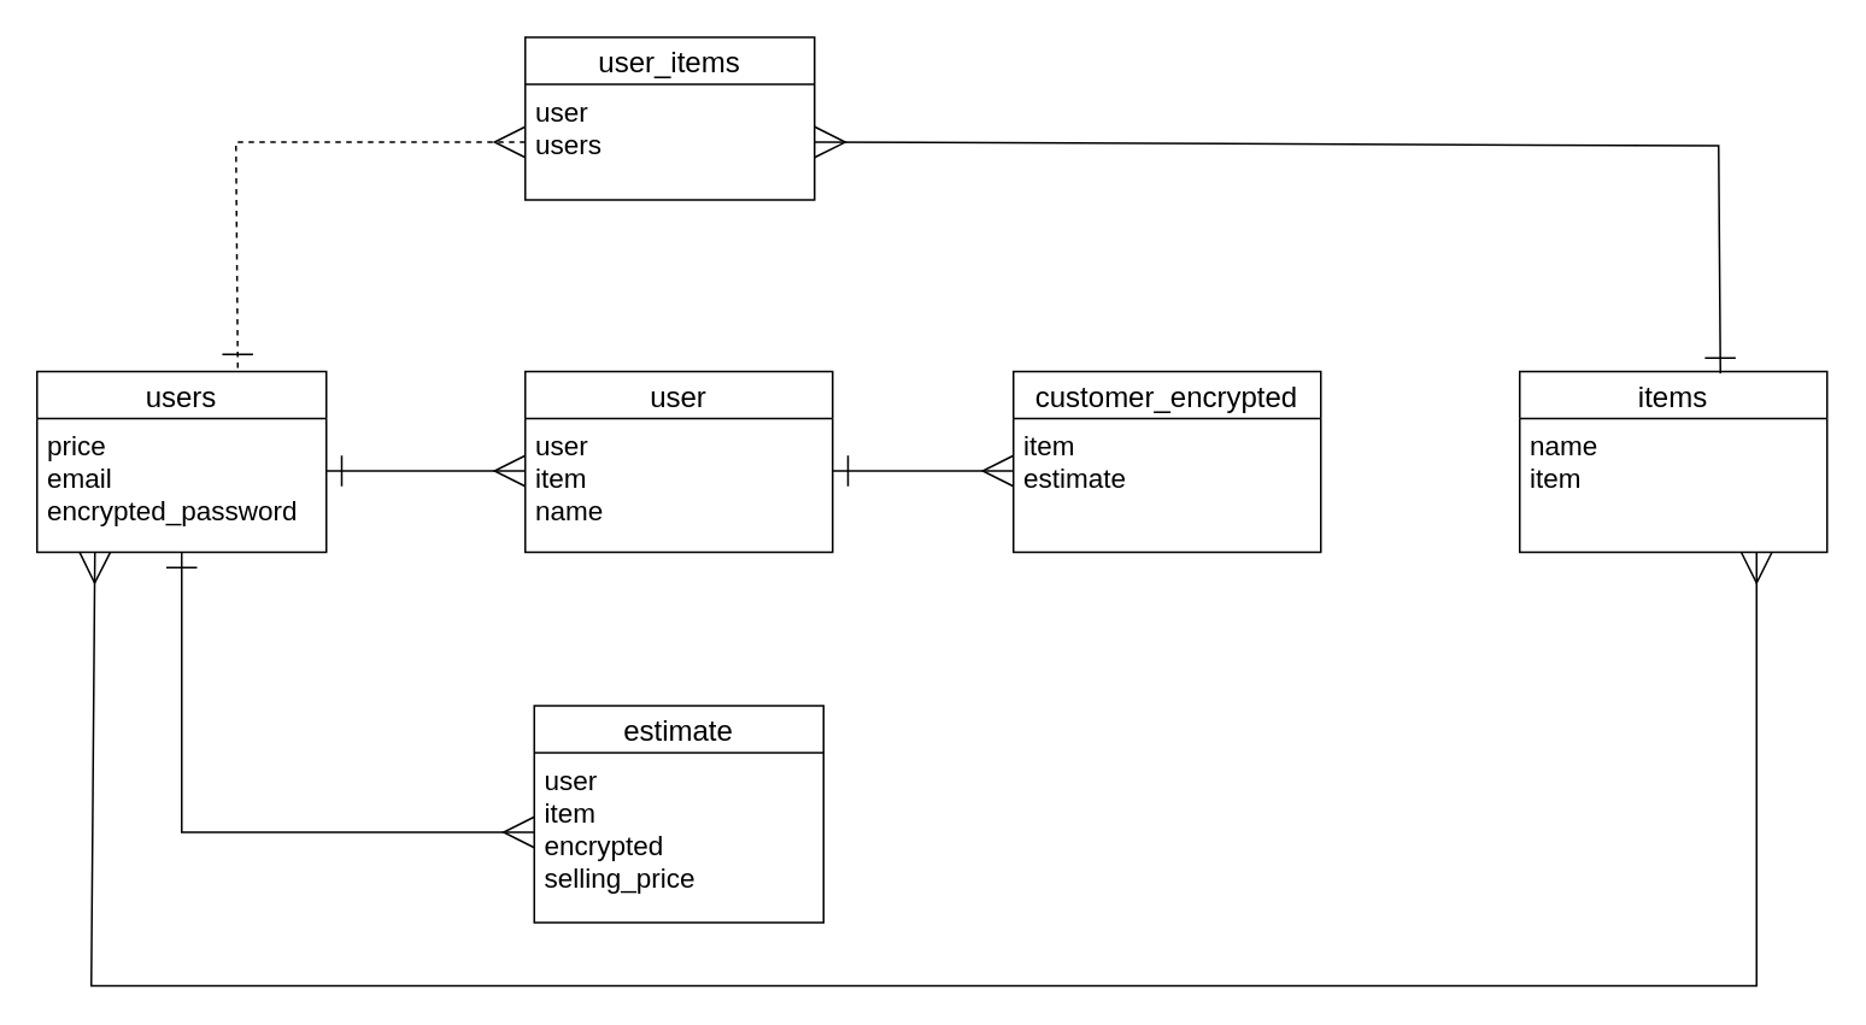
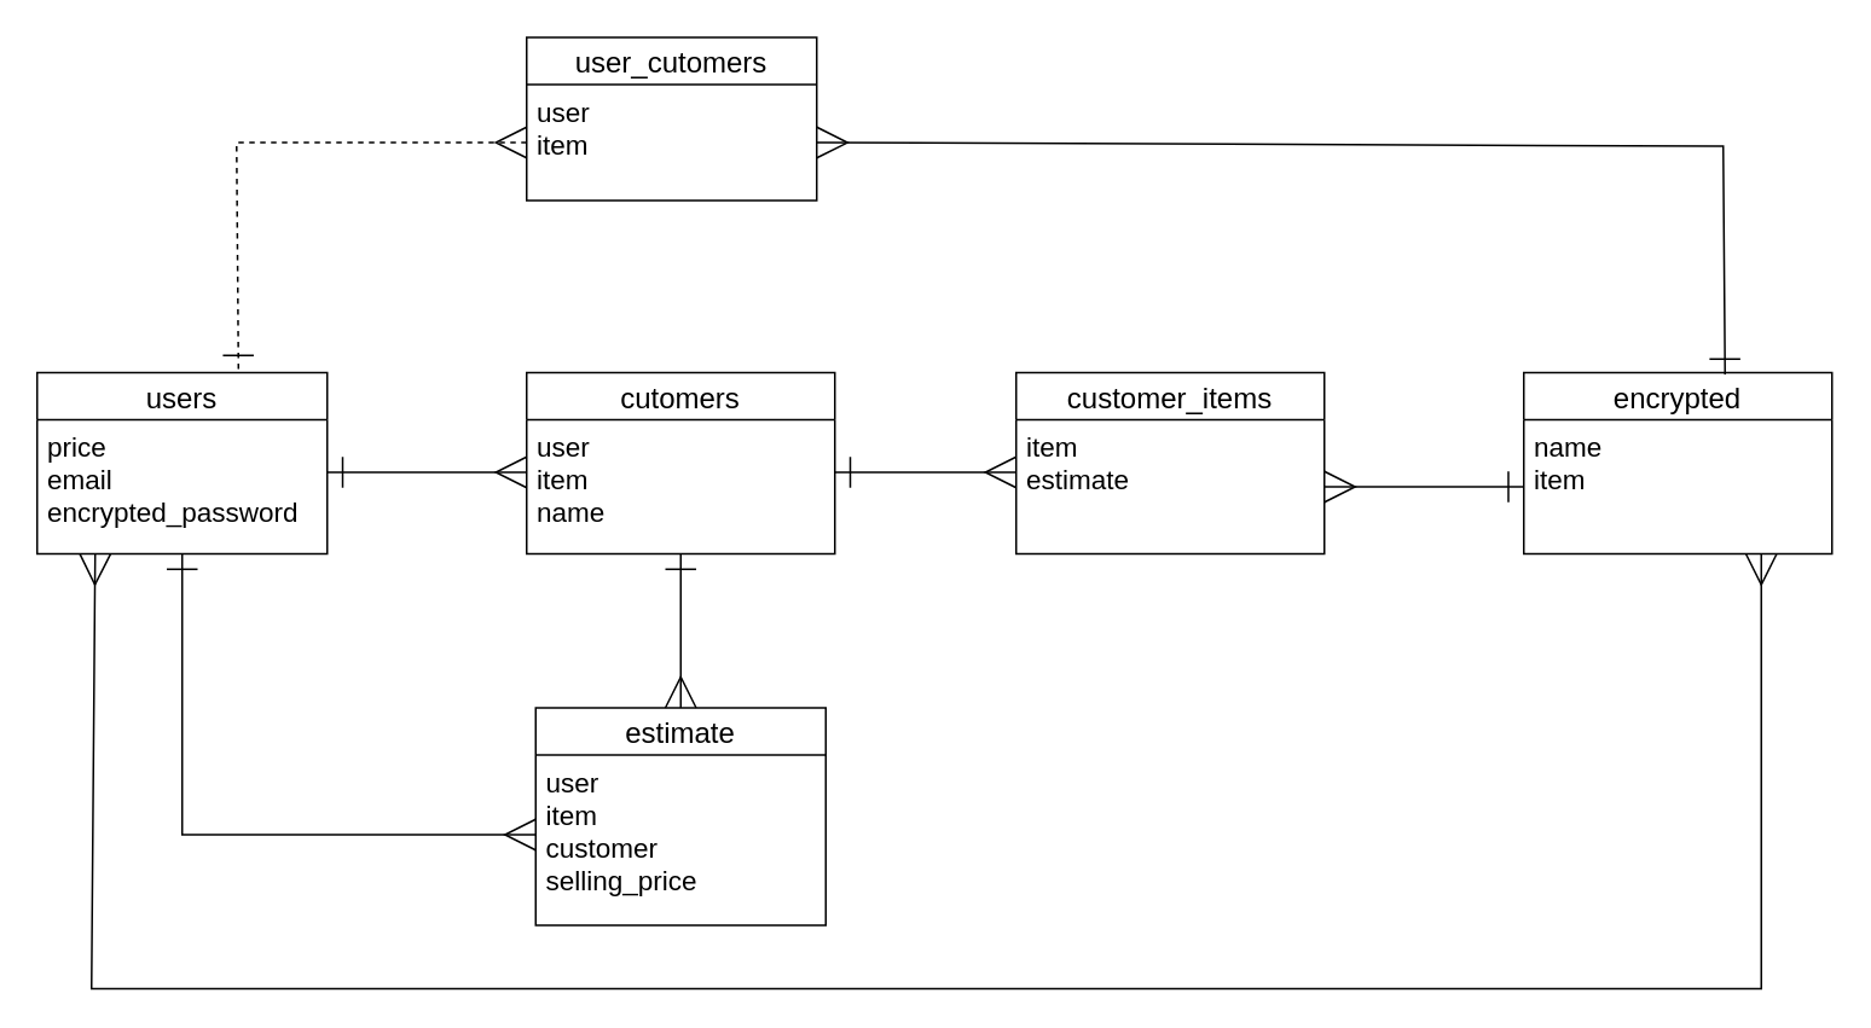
- <mxCell id="8" value="user_items" style="swimlane;fontStyle=0;childLayout=stackLayout;horizontal=1;startSize=26;horizontalStack=0;resizeParent=1;resizeParentMax=0;resizeLast=0;collapsible=1;marginBottom=0;align=center;fontSize=16;" vertex="1" parent="1"><mxGeometry x="290" y="20" width="160" height="90" as="geometry" /></mxCell>
+ <mxCell id="8" value="user_cutomers" style="swimlane;fontStyle=0;childLayout=stackLayout;horizontal=1;startSize=26;horizontalStack=0;resizeParent=1;resizeParentMax=0;resizeLast=0;collapsible=1;marginBottom=0;align=center;fontSize=16;" vertex="1" parent="1"><mxGeometry x="290" y="20" width="160" height="90" as="geometry" /></mxCell>
- <mxCell id="9" value="user&#10;users" style="text;strokeColor=none;fillColor=none;spacingLeft=4;spacingRight=4;overflow=hidden;rotatable=0;points=[[0,0.5],[1,0.5]];portConstraint=eastwest;fontSize=15;" vertex="1" parent="8"><mxGeometry y="26" width="160" height="64" as="geometry" /></mxCell>
+ <mxCell id="9" value="user&#10;item" style="text;strokeColor=none;fillColor=none;spacingLeft=4;spacingRight=4;overflow=hidden;rotatable=0;points=[[0,0.5],[1,0.5]];portConstraint=eastwest;fontSize=15;" vertex="1" parent="8"><mxGeometry y="26" width="160" height="64" as="geometry" /></mxCell>
- <mxCell id="11" value="user" style="swimlane;fontStyle=0;childLayout=stackLayout;horizontal=1;startSize=26;horizontalStack=0;resizeParent=1;resizeParentMax=0;resizeLast=0;collapsible=1;marginBottom=0;align=center;fontSize=16;" vertex="1" parent="1"><mxGeometry x="290" y="205" width="170" height="100" as="geometry" /></mxCell>
+ <mxCell id="11" value="cutomers" style="swimlane;fontStyle=0;childLayout=stackLayout;horizontal=1;startSize=26;horizontalStack=0;resizeParent=1;resizeParentMax=0;resizeLast=0;collapsible=1;marginBottom=0;align=center;fontSize=16;" vertex="1" parent="1"><mxGeometry x="290" y="205" width="170" height="100" as="geometry" /></mxCell>
- <mxCell id="4" value="customer_encrypted" style="swimlane;fontStyle=0;childLayout=stackLayout;horizontal=1;startSize=26;horizontalStack=0;resizeParent=1;resizeParentMax=0;resizeLast=0;collapsible=1;marginBottom=0;align=center;fontSize=16;" vertex="1" parent="1"><mxGeometry x="560" y="205" width="170" height="100" as="geometry" /></mxCell>
+ <mxCell id="4" value="customer_items" style="swimlane;fontStyle=0;childLayout=stackLayout;horizontal=1;startSize=26;horizontalStack=0;resizeParent=1;resizeParentMax=0;resizeLast=0;collapsible=1;marginBottom=0;align=center;fontSize=16;" vertex="1" parent="1"><mxGeometry x="560" y="205" width="170" height="100" as="geometry" /></mxCell>
- <mxCell id="13" value="items" style="swimlane;fontStyle=0;childLayout=stackLayout;horizontal=1;startSize=26;horizontalStack=0;resizeParent=1;resizeParentMax=0;resizeLast=0;collapsible=1;marginBottom=0;align=center;fontSize=16;" vertex="1" parent="1"><mxGeometry x="840" y="205" width="170" height="100" as="geometry" /></mxCell>
+ <mxCell id="13" value="encrypted" style="swimlane;fontStyle=0;childLayout=stackLayout;horizontal=1;startSize=26;horizontalStack=0;resizeParent=1;resizeParentMax=0;resizeLast=0;collapsible=1;marginBottom=0;align=center;fontSize=16;" vertex="1" parent="1"><mxGeometry x="840" y="205" width="170" height="100" as="geometry" /></mxCell>
+ <mxCell id="17" style="edgeStyle=orthogonalEdgeStyle;rounded=0;orthogonalLoop=1;jettySize=auto;html=1;exitX=0;exitY=0.5;exitDx=0;exitDy=0;entryX=1;entryY=0.5;entryDx=0;entryDy=0;endArrow=ERmany;endFill=0;endSize=15;startSize=15;startArrow=ERone;startFill=0;" edge="1" parent="1" source="14" target="5"><mxGeometry relative="1" as="geometry" /></mxCell>
+ <mxCell id="21" style="edgeStyle=none;rounded=0;orthogonalLoop=1;jettySize=auto;html=1;startArrow=ERmany;startFill=0;startSize=15;endArrow=ERone;endFill=0;endSize=15;exitX=0.5;exitY=0;exitDx=0;exitDy=0;entryX=0.5;entryY=1;entryDx=0;entryDy=0;entryPerimeter=0;" edge="1" parent="1" source="6" target="12"><mxGeometry relative="1" as="geometry"><mxPoint x="374" y="305" as="targetPoint" /><mxPoint x="395" y="445" as="sourcePoint" /></mxGeometry></mxCell>
- <mxCell id="7" value="user&#10;item&#10;encrypted&#10;selling_price" style="text;strokeColor=none;fillColor=none;spacingLeft=4;spacingRight=4;overflow=hidden;rotatable=0;points=[[0,0.5],[1,0.5]];portConstraint=eastwest;fontSize=15;" vertex="1" parent="6"><mxGeometry y="26" width="160" height="94" as="geometry" /></mxCell>
+ <mxCell id="7" value="user&#10;item&#10;customer&#10;selling_price" style="text;strokeColor=none;fillColor=none;spacingLeft=4;spacingRight=4;overflow=hidden;rotatable=0;points=[[0,0.5],[1,0.5]];portConstraint=eastwest;fontSize=15;" vertex="1" parent="6"><mxGeometry y="26" width="160" height="94" as="geometry" /></mxCell>
